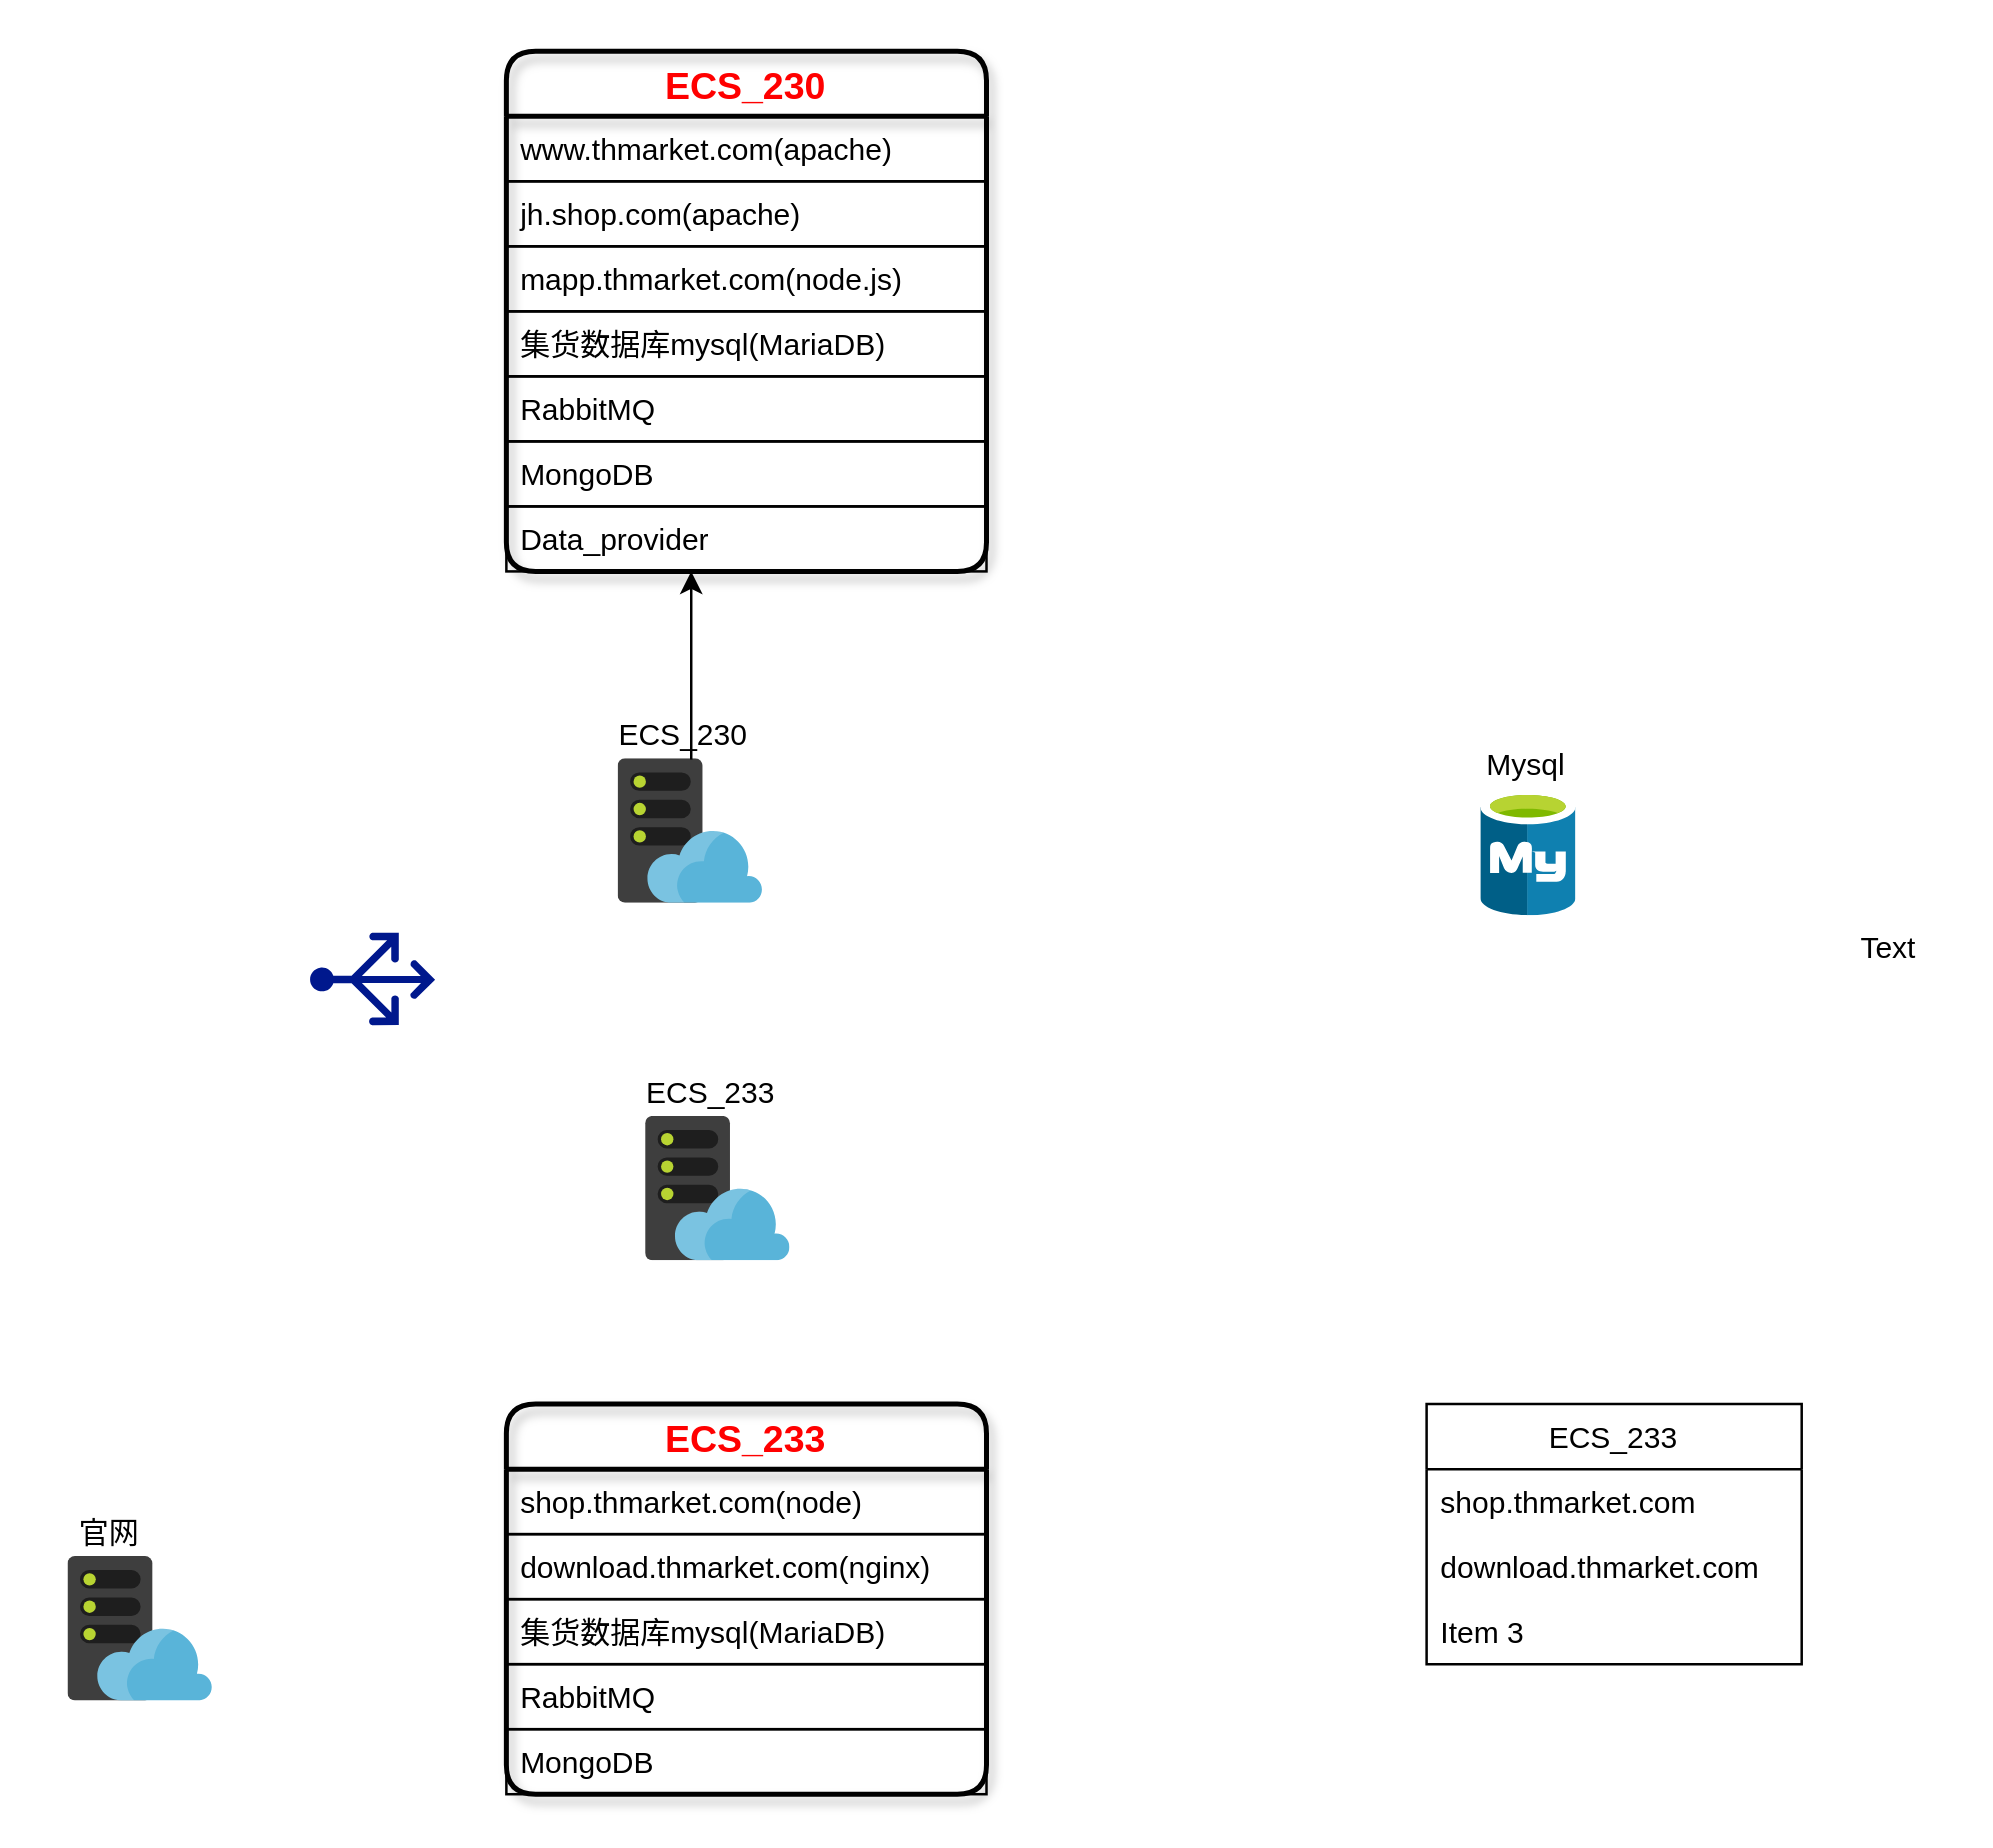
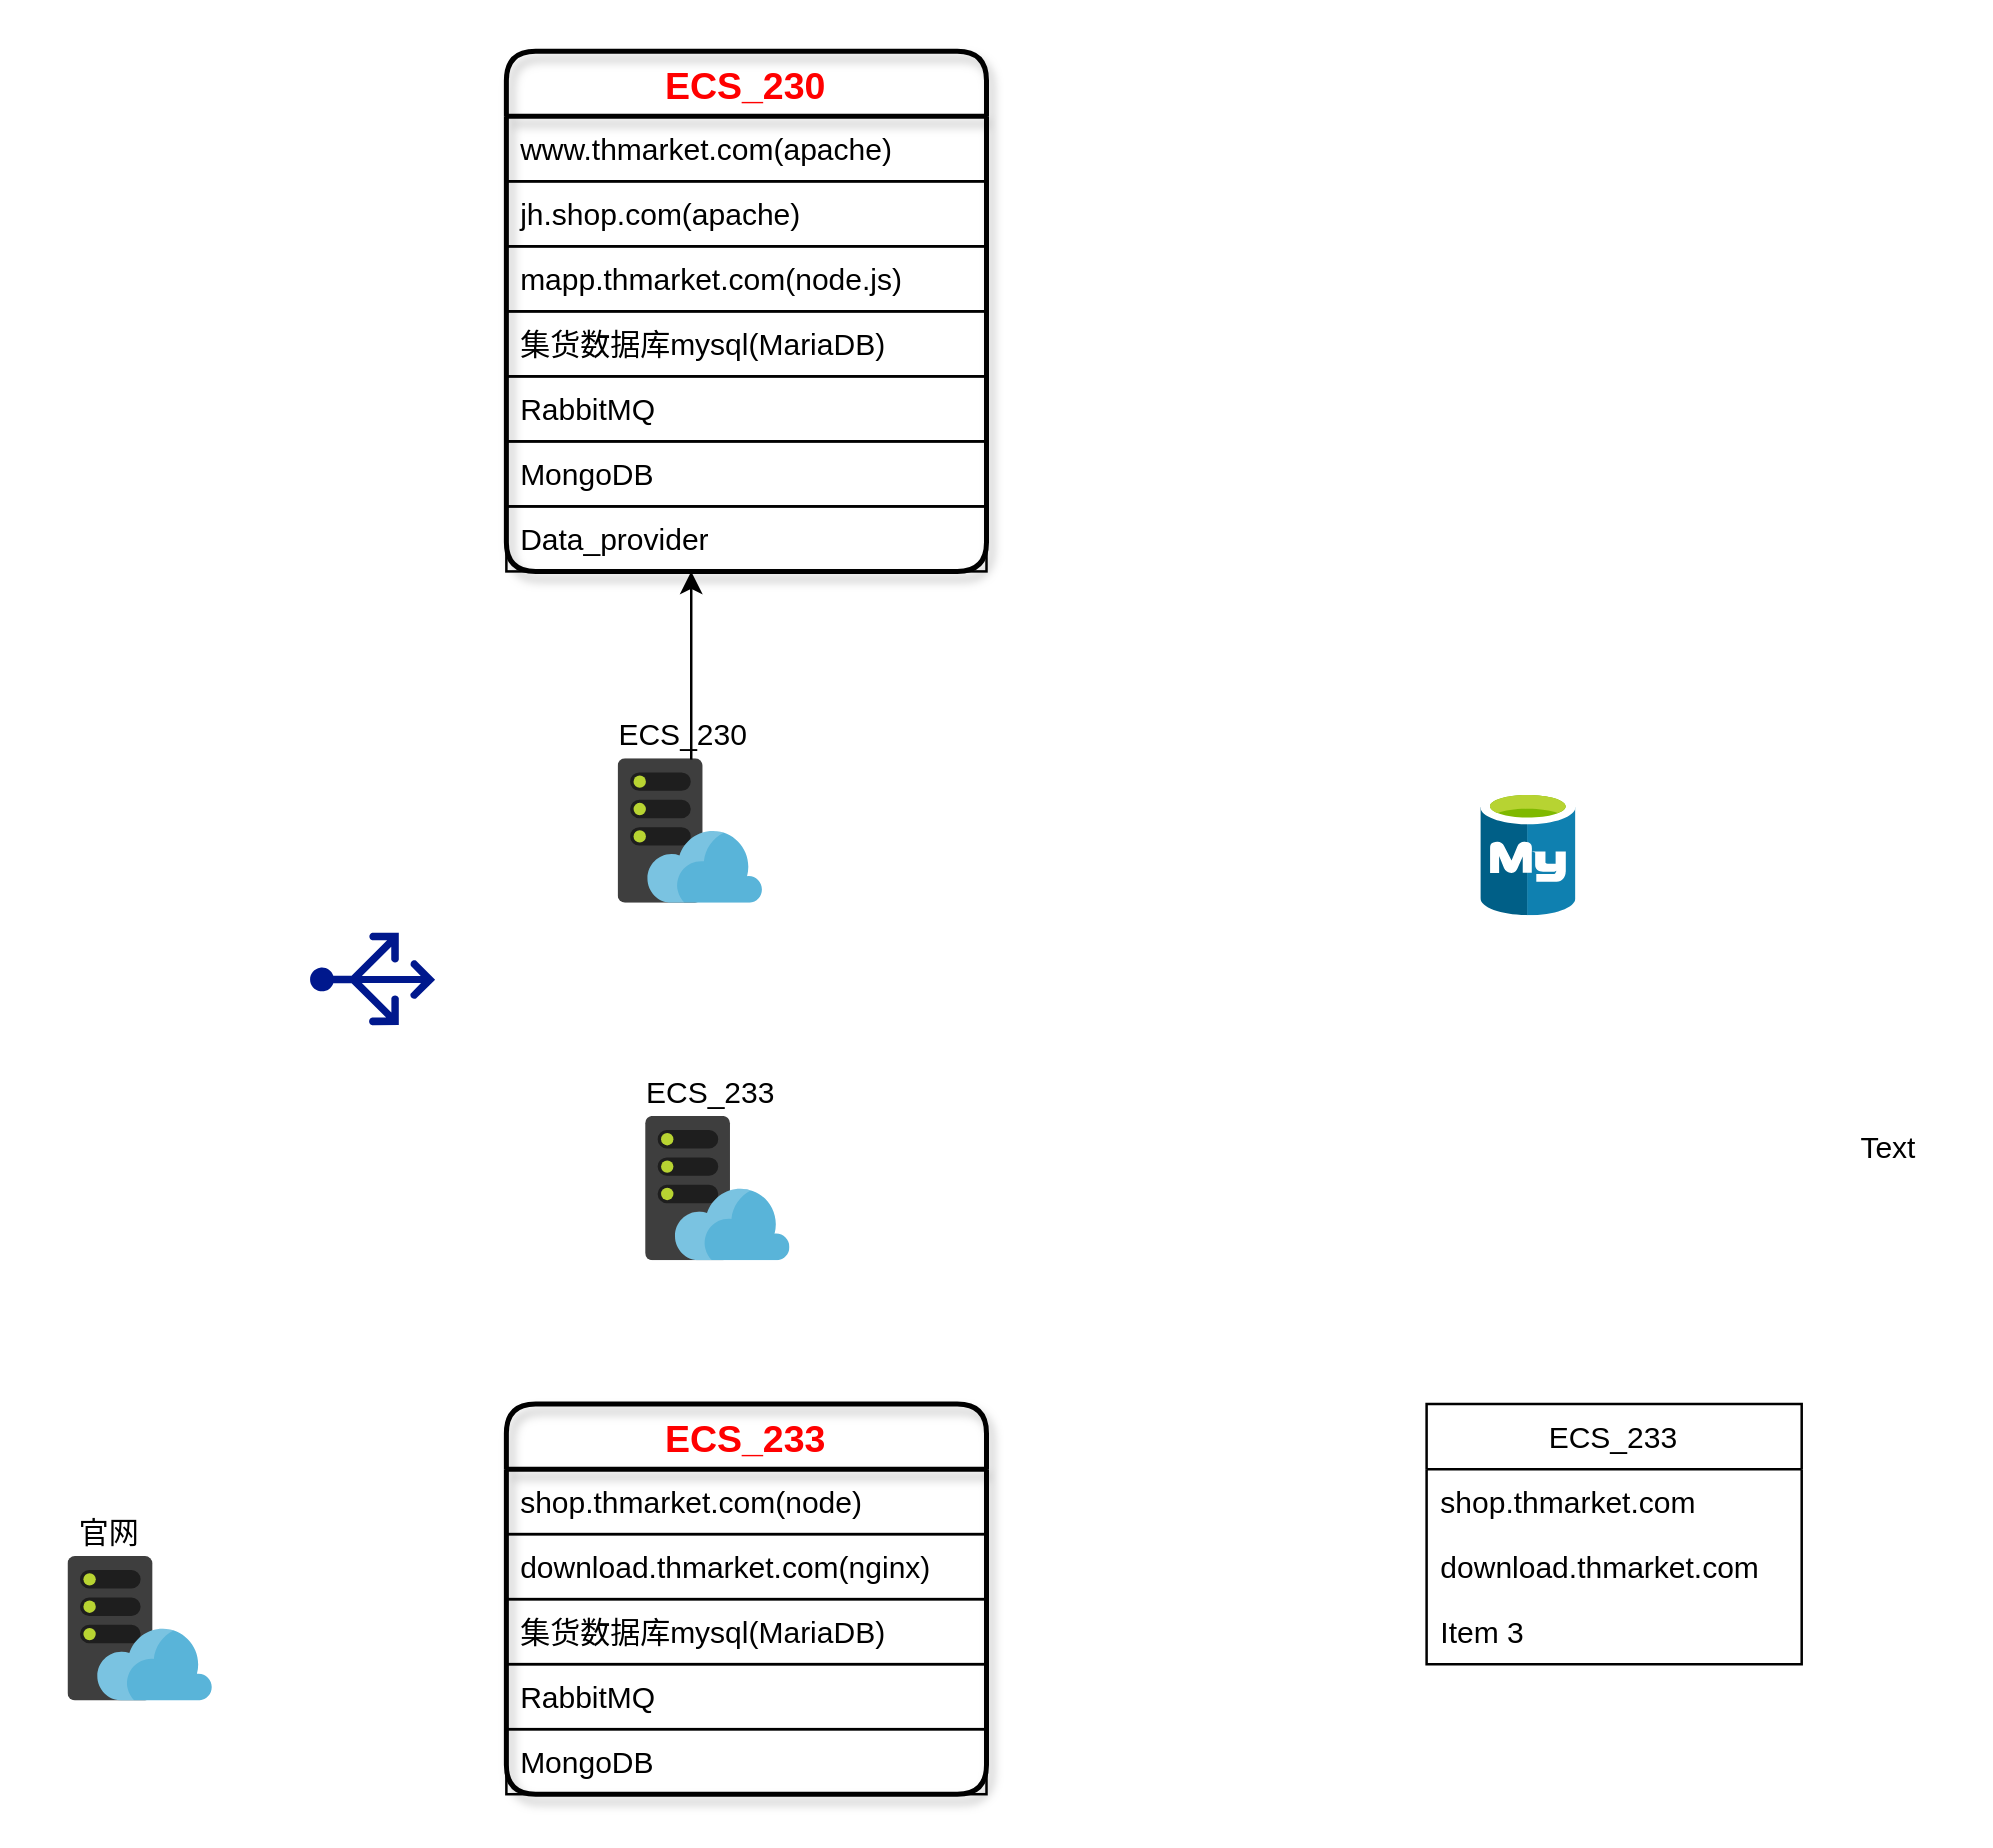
- <mxCell id="8" value="&lt;div&gt;Mysql&lt;/div&gt;" style="text;html=1;strokeColor=none;fillColor=none;align=center;verticalAlign=middle;whiteSpace=wrap;rounded=0;" vertex="1" parent="6"><mxGeometry width="40" height="20" as="geometry" /></mxCell>
- <mxCell id="2" value="Text" style="text;html=1;strokeColor=none;fillColor=none;align=center;verticalAlign=middle;whiteSpace=wrap;rounded=0;" vertex="1" parent="1"><mxGeometry x="735" y="369" width="40" height="20" as="geometry" /></mxCell>
+ <mxCell id="2" value="Text" style="text;html=1;strokeColor=none;fillColor=none;align=center;verticalAlign=middle;whiteSpace=wrap;rounded=0;" vertex="1" parent="1"><mxGeometry x="735" y="449" width="40" height="20" as="geometry" /></mxCell>
